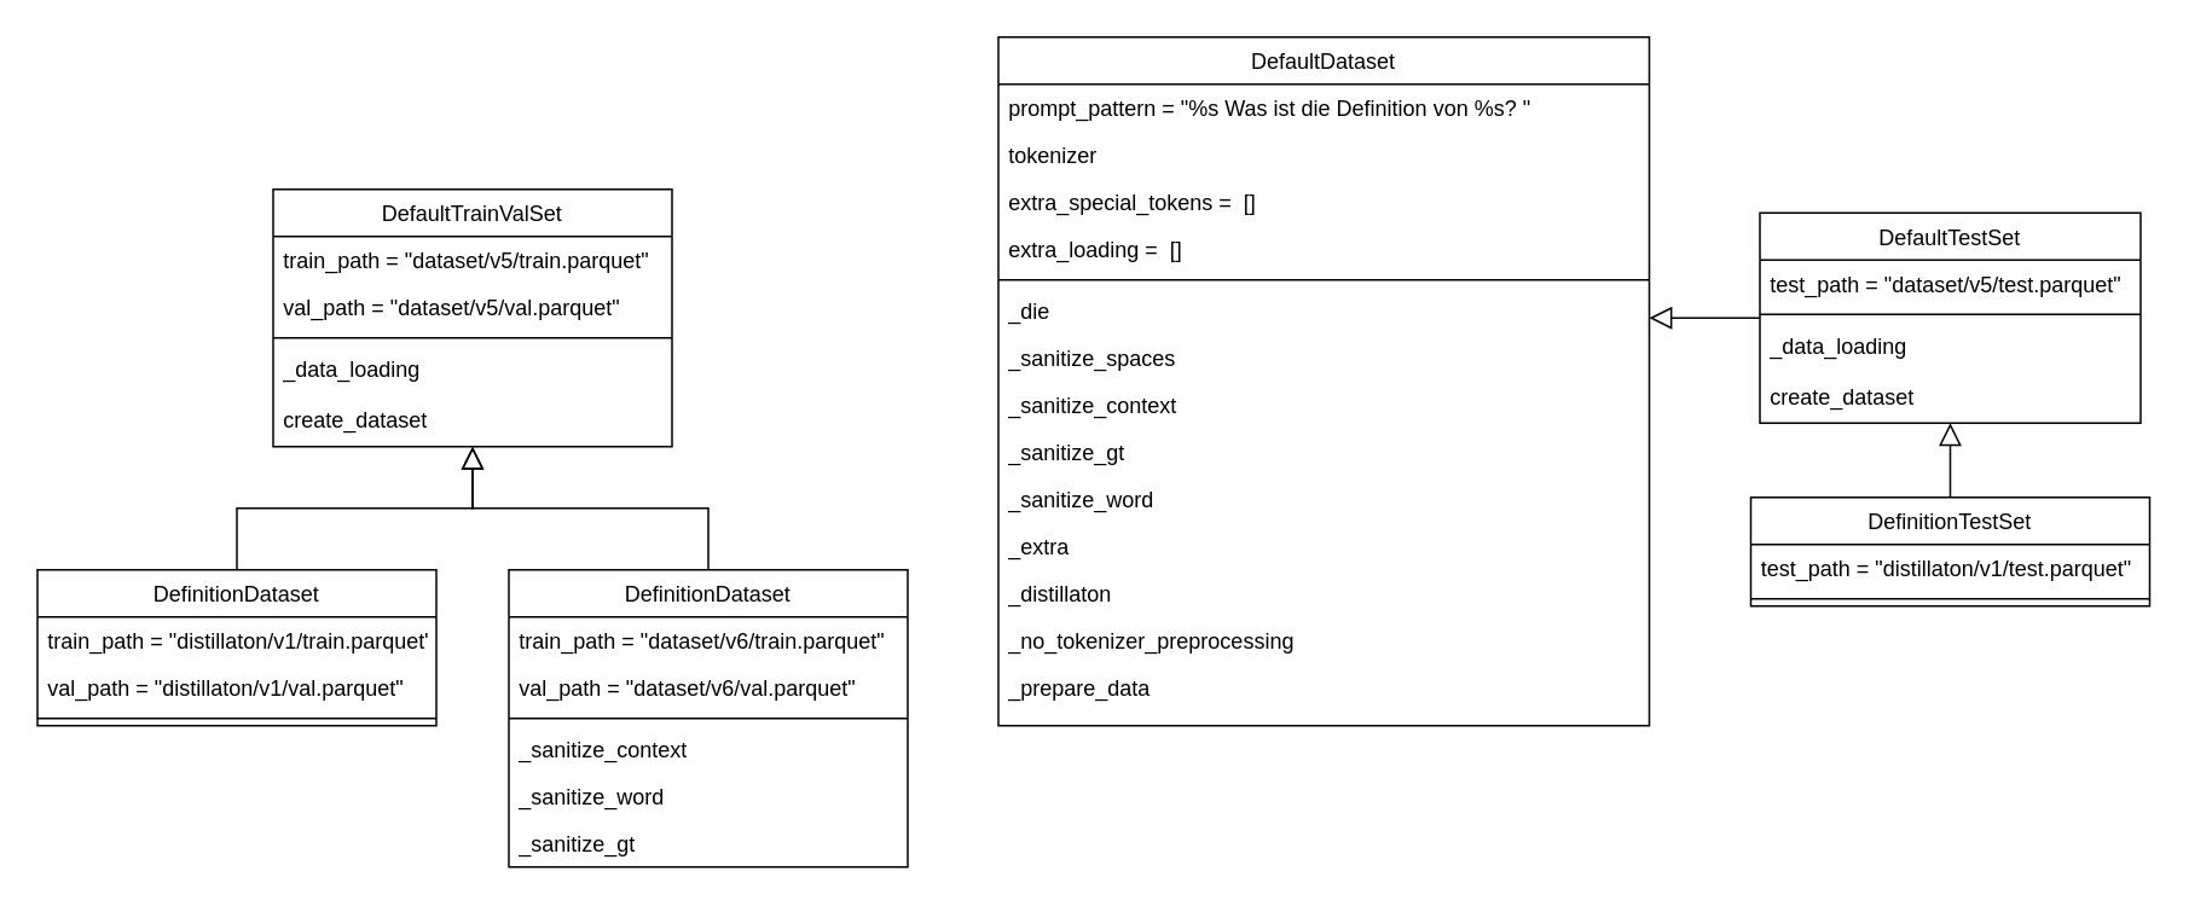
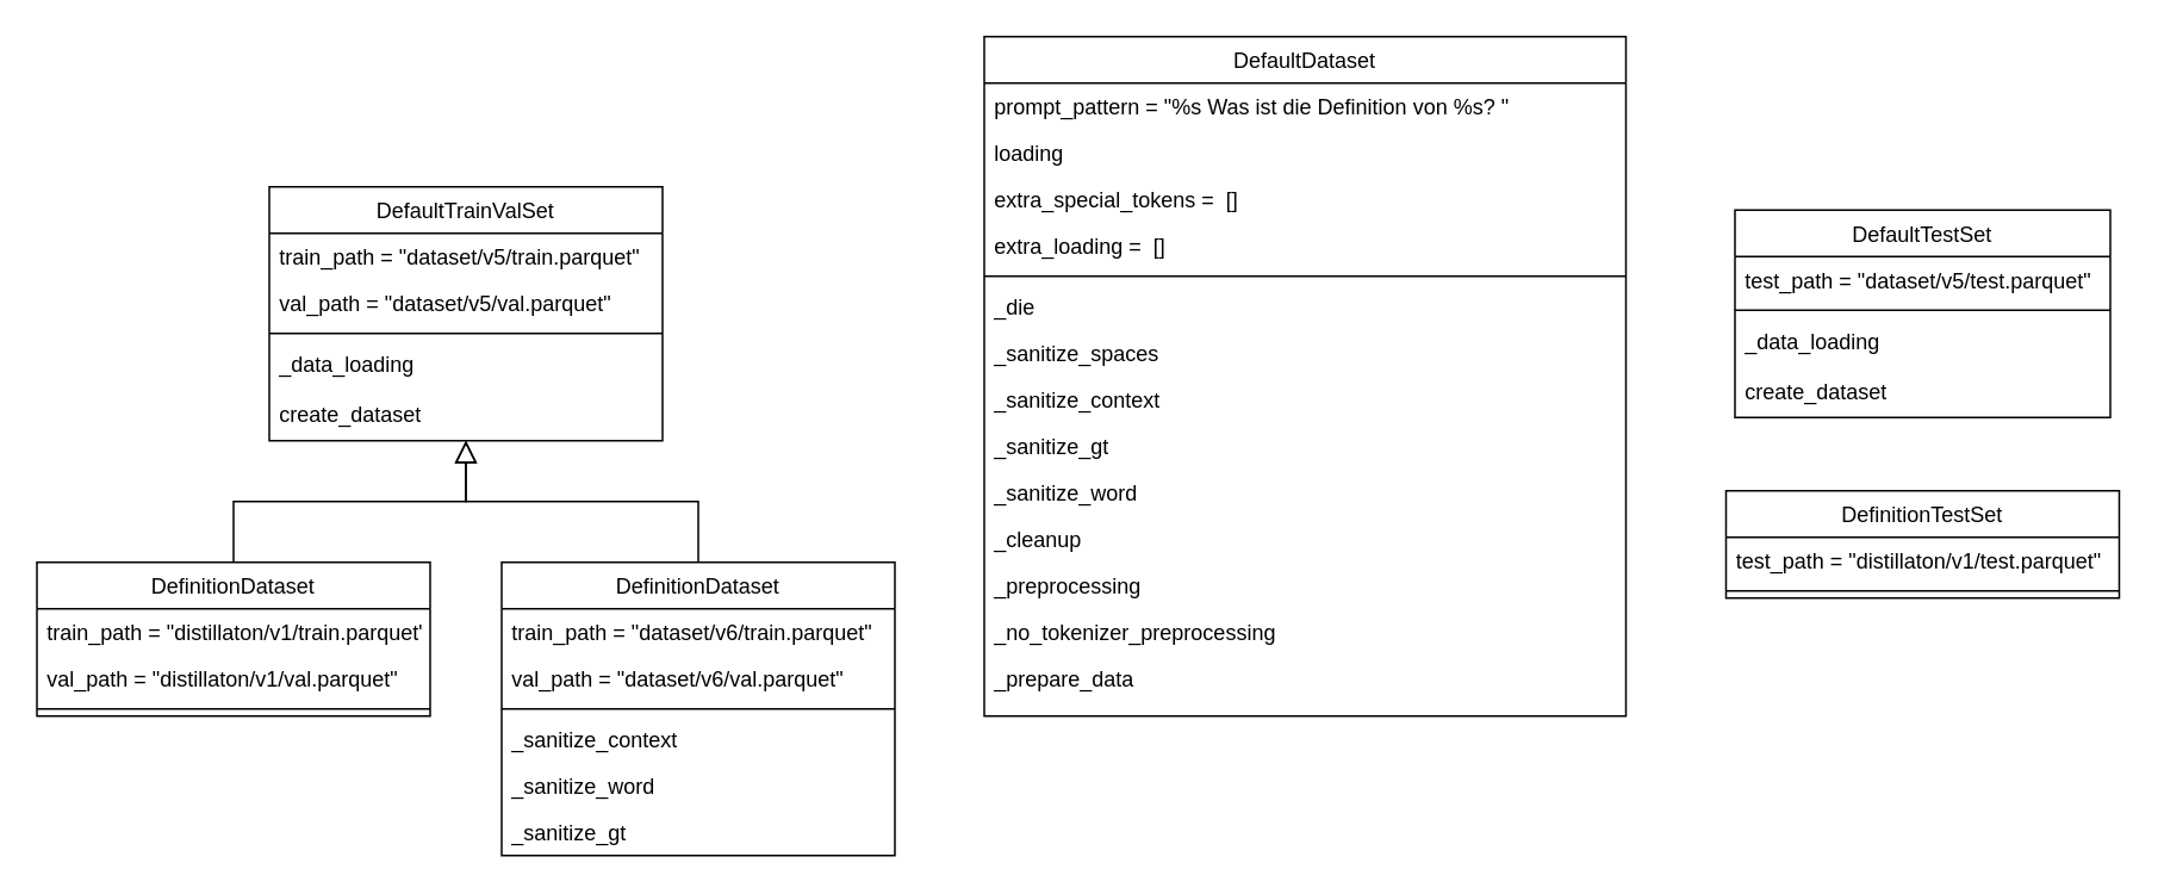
- <mxCell id="4" value="tokenizer" style="text;align=left;verticalAlign=top;spacingLeft=4;spacingRight=4;overflow=hidden;rotatable=0;points=[[0,0.5],[1,0.5]];portConstraint=eastwest;" vertex="1" parent="2"><mxGeometry y="52" width="359" height="26" as="geometry" /></mxCell>
+ <mxCell id="4" value="loading" style="text;align=left;verticalAlign=top;spacingLeft=4;spacingRight=4;overflow=hidden;rotatable=0;points=[[0,0.5],[1,0.5]];portConstraint=eastwest;" vertex="1" parent="2"><mxGeometry y="52" width="359" height="26" as="geometry" /></mxCell>
- <mxCell id="28" value="" style="endArrow=block;endSize=10;endFill=0;shadow=0;strokeWidth=1;rounded=0;curved=0;edgeStyle=elbowEdgeStyle;elbow=vertical;" edge="1" parent="1" source="23" target="2"><mxGeometry width="160" relative="1" as="geometry"><mxPoint x="611" y="669" as="sourcePoint" /><mxPoint x="711" y="567" as="targetPoint" /></mxGeometry></mxCell>
- <mxCell id="29" style="edgeStyle=elbowEdgeStyle;rounded=0;orthogonalLoop=1;jettySize=auto;html=1;endArrow=block;endFill=0;elbow=vertical;startSize=6;endSize=10;" edge="1" parent="1" source="30" target="23"><mxGeometry relative="1" as="geometry" /></mxCell>
- <mxCell id="13" value="_extra" style="text;align=left;verticalAlign=top;spacingLeft=4;spacingRight=4;overflow=hidden;rotatable=0;points=[[0,0.5],[1,0.5]];portConstraint=eastwest;" vertex="1" parent="2"><mxGeometry y="268" width="359" height="26" as="geometry" /></mxCell>
+ <mxCell id="13" value="_cleanup" style="text;align=left;verticalAlign=top;spacingLeft=4;spacingRight=4;overflow=hidden;rotatable=0;points=[[0,0.5],[1,0.5]];portConstraint=eastwest;" vertex="1" parent="2"><mxGeometry y="268" width="359" height="26" as="geometry" /></mxCell>
- <mxCell id="14" value="_distillaton" style="text;align=left;verticalAlign=top;spacingLeft=4;spacingRight=4;overflow=hidden;rotatable=0;points=[[0,0.5],[1,0.5]];portConstraint=eastwest;" vertex="1" parent="2"><mxGeometry y="294" width="359" height="26" as="geometry" /></mxCell>
+ <mxCell id="14" value="_preprocessing" style="text;align=left;verticalAlign=top;spacingLeft=4;spacingRight=4;overflow=hidden;rotatable=0;points=[[0,0.5],[1,0.5]];portConstraint=eastwest;" vertex="1" parent="2"><mxGeometry y="294" width="359" height="26" as="geometry" /></mxCell>
